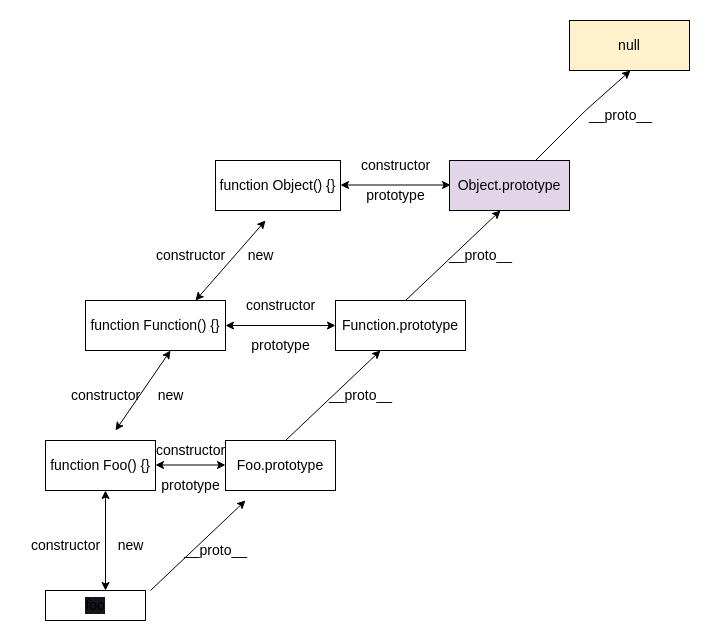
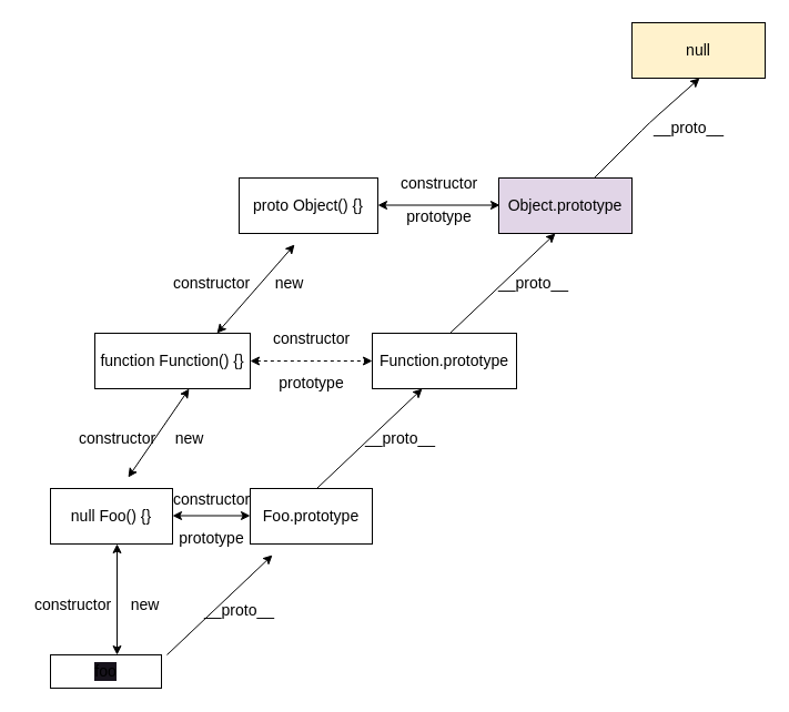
- <mxCell id="28" value="function Object() {}" style="rounded=0;whiteSpace=wrap;html=1;fontSize=14;" vertex="1" parent="1"><mxGeometry x="215" y="160" width="125" height="50" as="geometry" /></mxCell>
+ <mxCell id="28" value="proto Object() {}" style="rounded=0;whiteSpace=wrap;html=1;fontSize=14;" vertex="1" parent="1"><mxGeometry x="215" y="160" width="125" height="50" as="geometry" /></mxCell>
- <mxCell id="22" value="" style="endArrow=classic;startArrow=classic;html=1;fontSize=14;entryX=0;entryY=0.5;entryDx=0;entryDy=0;exitX=1;exitY=0.5;exitDx=0;exitDy=0;" edge="1" parent="1" source="21" target="13"><mxGeometry width="50" height="50" relative="1" as="geometry"><mxPoint x="230" y="325" as="sourcePoint" /><mxPoint x="330" y="325" as="targetPoint" /></mxGeometry></mxCell>
+ <mxCell id="22" value="" style="endArrow=classic;startArrow=classic;html=1;fontSize=14;entryX=0;entryY=0.5;entryDx=0;entryDy=0;exitX=1;exitY=0.5;exitDx=0;exitDy=0;dashed=1;" edge="1" parent="1" source="21" target="13"><mxGeometry width="50" height="50" relative="1" as="geometry"><mxPoint x="230" y="325" as="sourcePoint" /><mxPoint x="330" y="325" as="targetPoint" /></mxGeometry></mxCell>
- <mxCell id="2" value="function Foo() {}" style="rounded=0;whiteSpace=wrap;html=1;fontSize=14;" parent="1" vertex="1"><mxGeometry x="45" y="440" width="110" height="50" as="geometry" /></mxCell>
+ <mxCell id="2" value="null Foo() {}" style="rounded=0;whiteSpace=wrap;html=1;fontSize=14;" parent="1" vertex="1"><mxGeometry x="45" y="440" width="110" height="50" as="geometry" /></mxCell>
